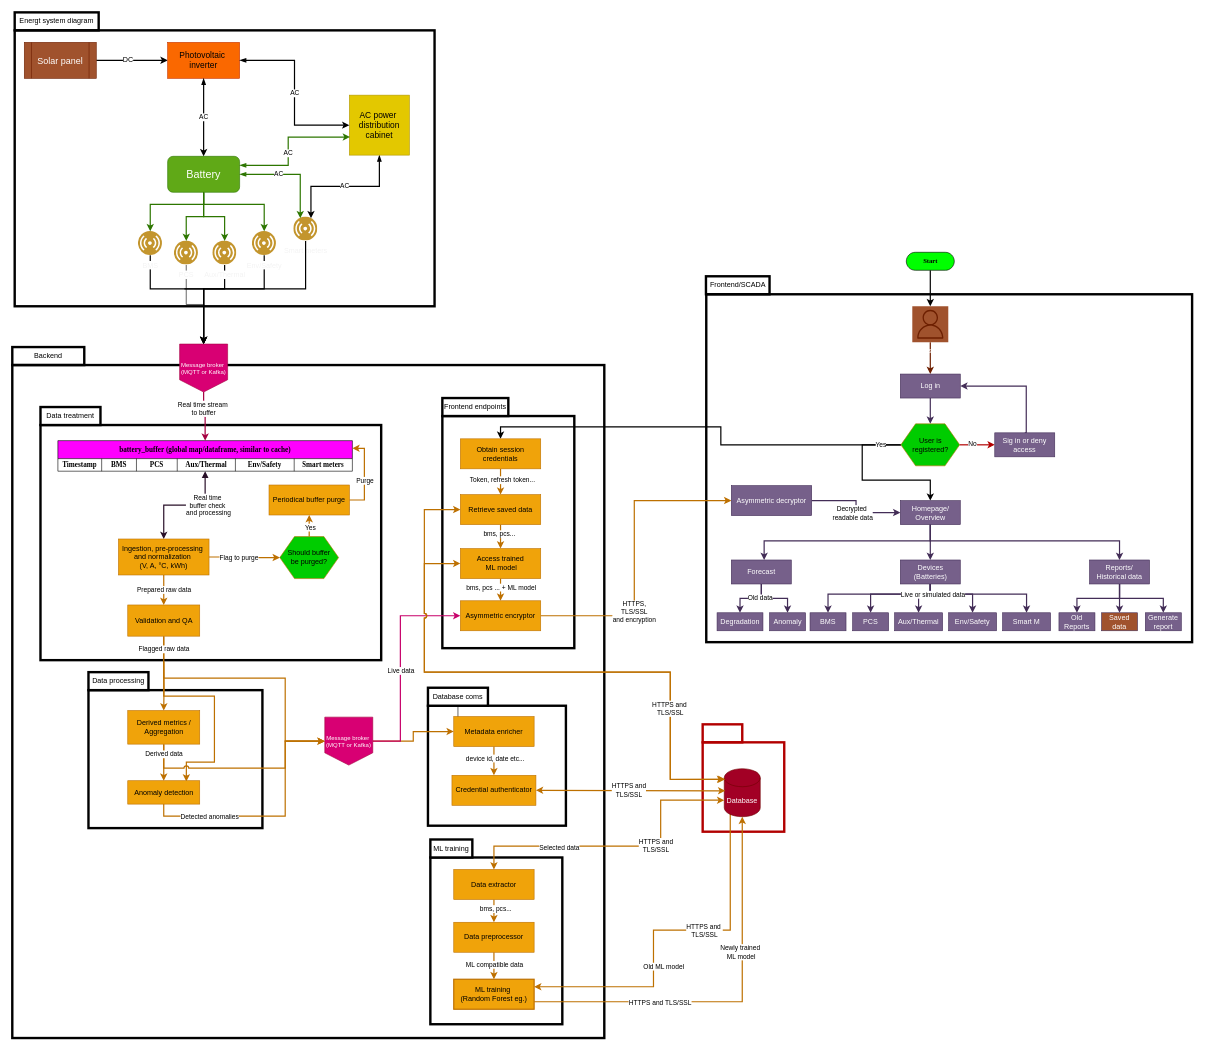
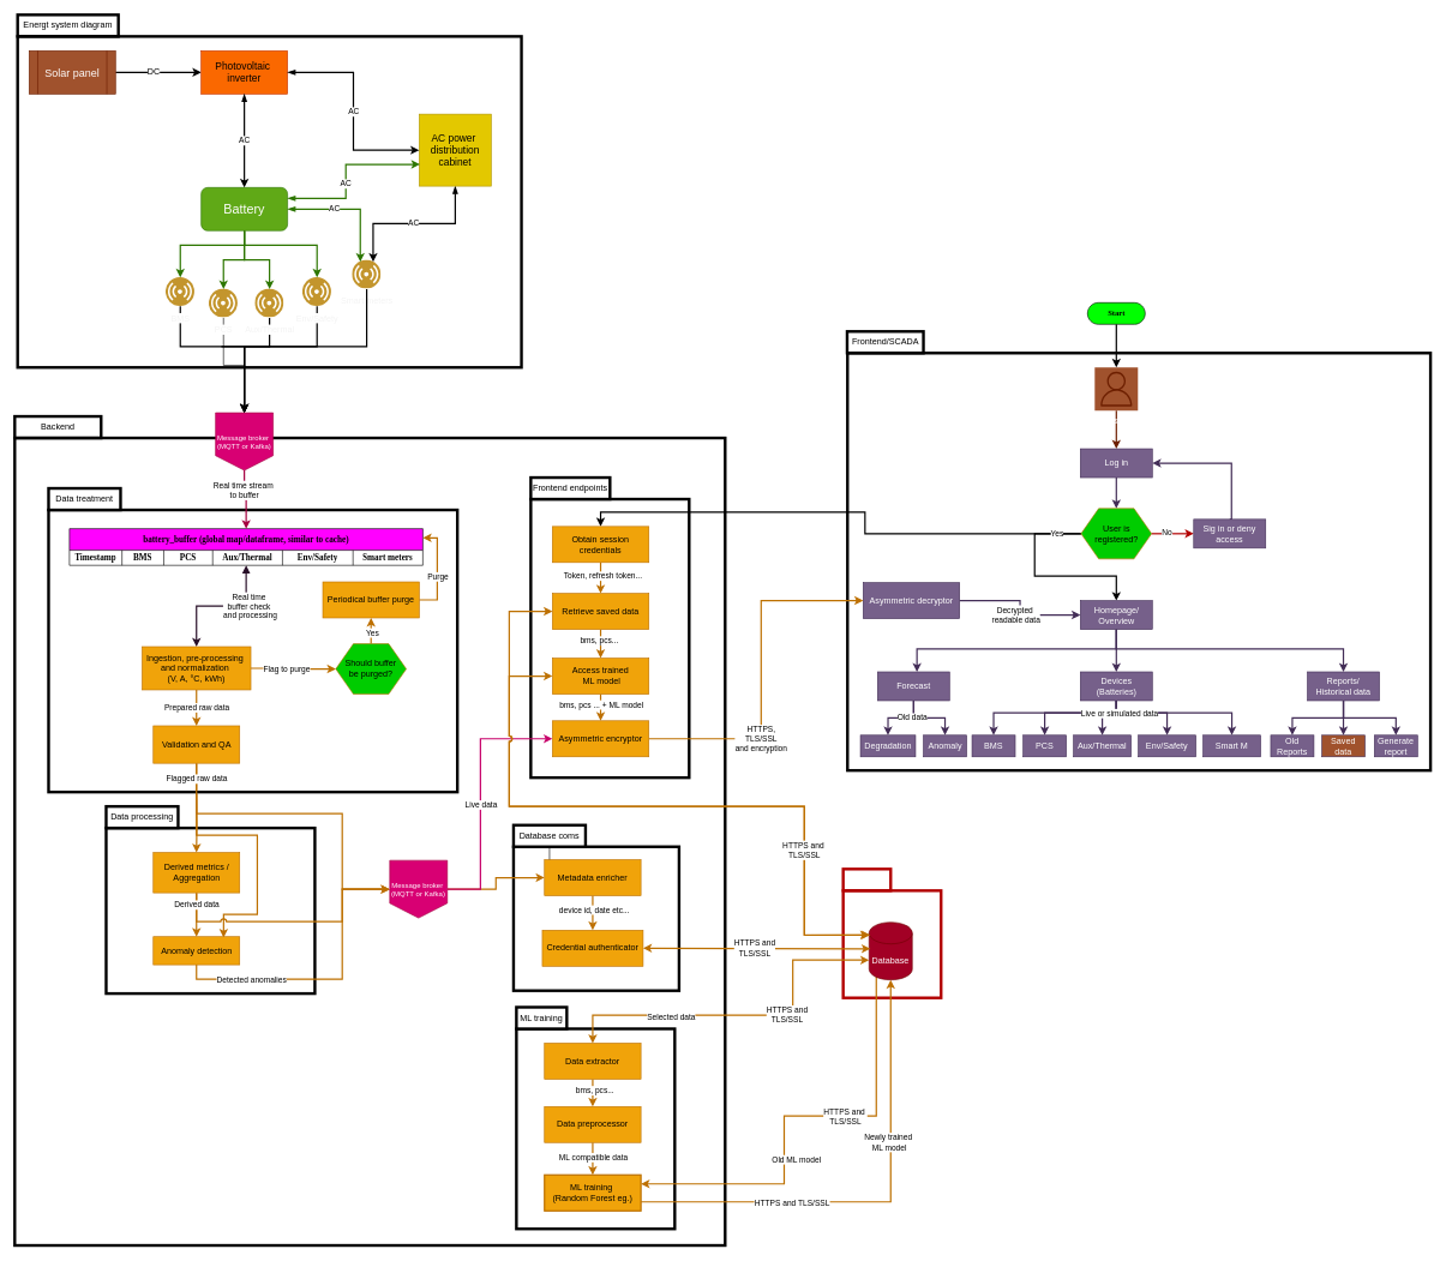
- <mxCell id="135" value="Asymmetric decryptor" style="rounded=0;whiteSpace=wrap;html=1;fillColor=#76608a;fontColor=#ffffff;strokeColor=#432D57;" vertex="1" parent="1"><mxGeometry x="1218.75" y="809" width="134" height="50" as="geometry" /></mxCell>
+ <mxCell id="135" value="Asymmetric decryptor" style="rounded=0;whiteSpace=wrap;html=1;fillColor=#76608a;fontColor=#ffffff;strokeColor=#432D57;" vertex="1" parent="1"><mxGeometry x="1198.75" y="809" width="134" height="50" as="geometry" /></mxCell>
